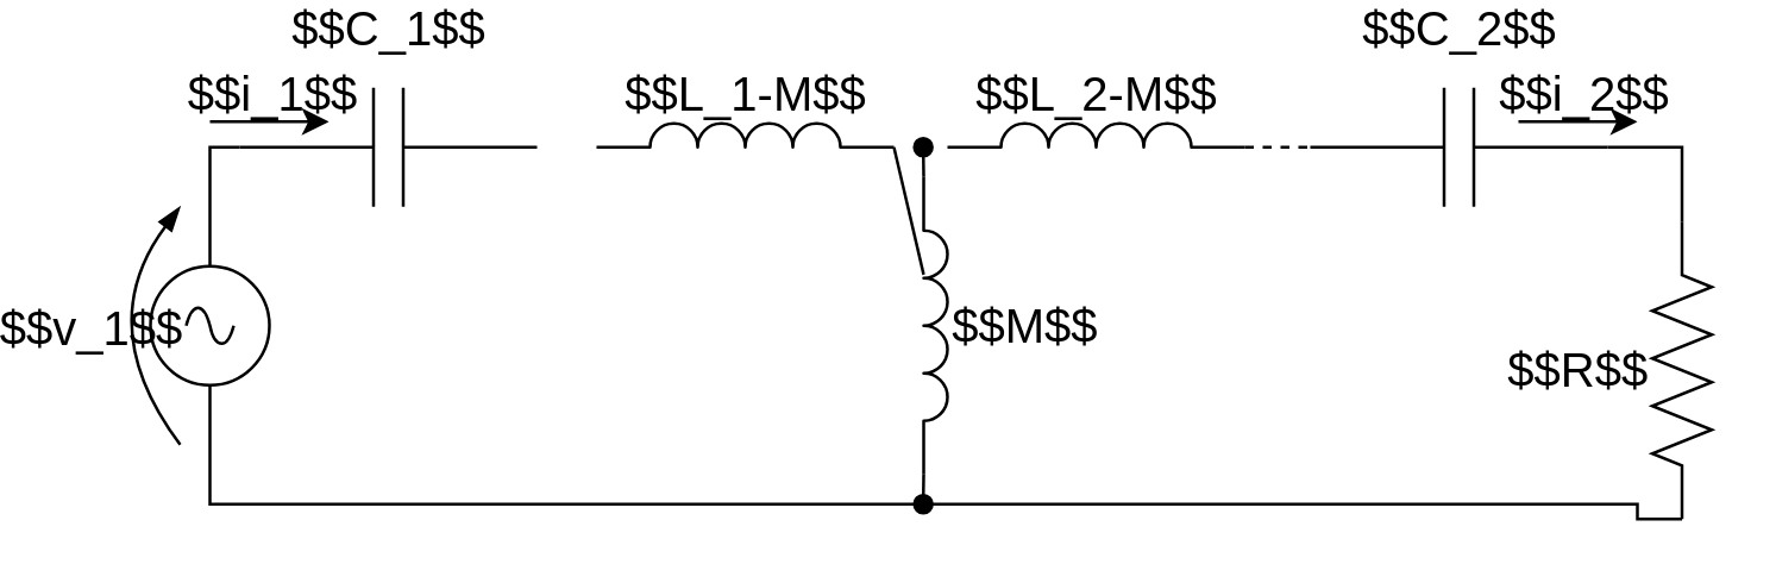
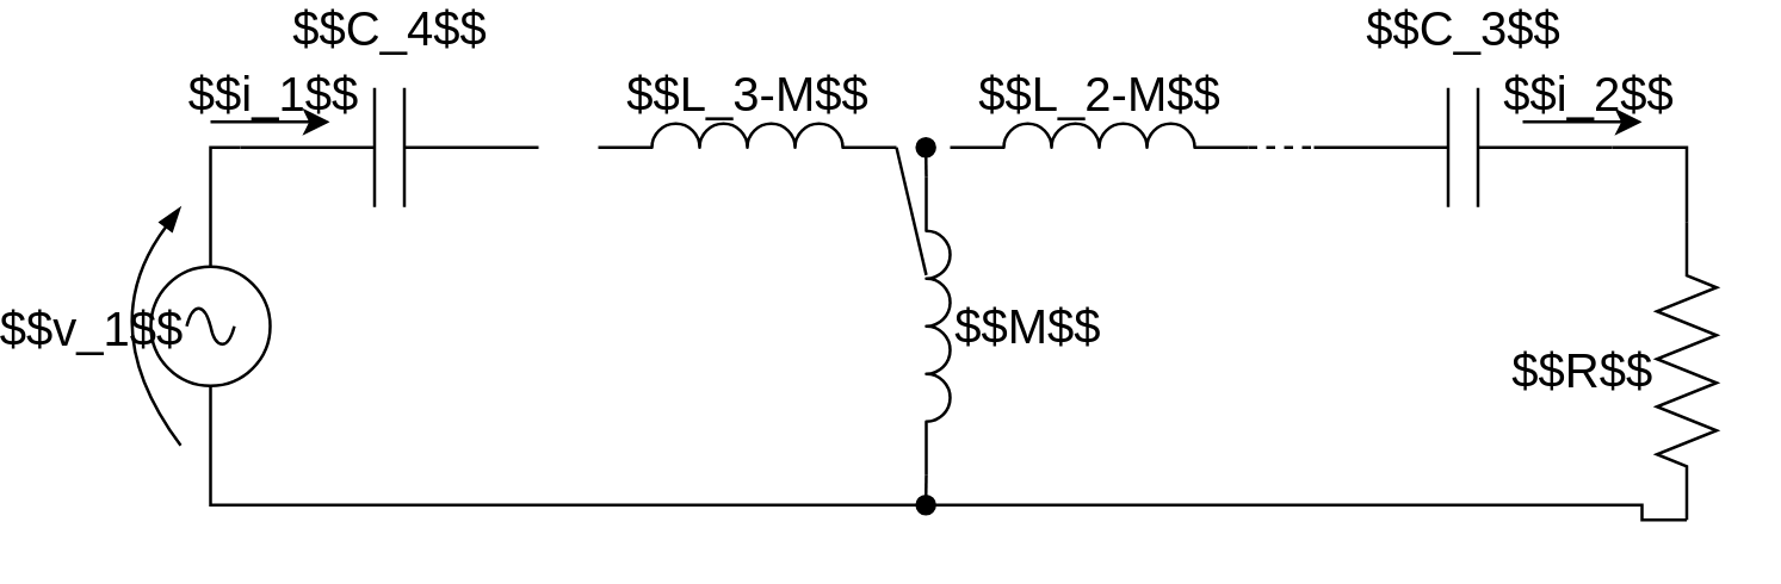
- <mxCell id="5" value="$$C_1$$" style="pointerEvents=1;verticalLabelPosition=top;shadow=0;dashed=0;align=center;html=1;verticalAlign=middle;shape=mxgraph.electrical.capacitors.capacitor_1;labelPosition=center;fontSize=16;" parent="1" vertex="1"><mxGeometry x="70" y="20" width="100" height="40" as="geometry" /></mxCell>
+ <mxCell id="5" value="$$C_4$$" style="pointerEvents=1;verticalLabelPosition=top;shadow=0;dashed=0;align=center;html=1;verticalAlign=middle;shape=mxgraph.electrical.capacitors.capacitor_1;labelPosition=center;fontSize=16;" parent="1" vertex="1"><mxGeometry x="70" y="20" width="100" height="40" as="geometry" /></mxCell>
- <mxCell id="8" value="$$C_2$$" style="pointerEvents=1;verticalLabelPosition=top;shadow=0;dashed=0;align=center;html=1;verticalAlign=middle;shape=mxgraph.electrical.capacitors.capacitor_1;labelPosition=center;fontSize=16;" parent="1" vertex="1"><mxGeometry x="430" y="20" width="100" height="40" as="geometry" /></mxCell>
+ <mxCell id="8" value="$$C_3$$" style="pointerEvents=1;verticalLabelPosition=top;shadow=0;dashed=0;align=center;html=1;verticalAlign=middle;shape=mxgraph.electrical.capacitors.capacitor_1;labelPosition=center;fontSize=16;" parent="1" vertex="1"><mxGeometry x="430" y="20" width="100" height="40" as="geometry" /></mxCell>
- <mxCell id="20" value="$$L_1-M$$" style="pointerEvents=1;verticalLabelPosition=top;shadow=0;dashed=0;align=center;html=1;verticalAlign=middle;shape=mxgraph.electrical.inductors.inductor_3;direction=east;labelPosition=center;spacingBottom=12;fontSize=16;" vertex="1" parent="1"><mxGeometry x="190" y="32" width="100" height="8" as="geometry" /></mxCell>
+ <mxCell id="20" value="$$L_3-M$$" style="pointerEvents=1;verticalLabelPosition=top;shadow=0;dashed=0;align=center;html=1;verticalAlign=middle;shape=mxgraph.electrical.inductors.inductor_3;direction=east;labelPosition=center;spacingBottom=12;fontSize=16;" vertex="1" parent="1"><mxGeometry x="190" y="32" width="100" height="8" as="geometry" /></mxCell>
